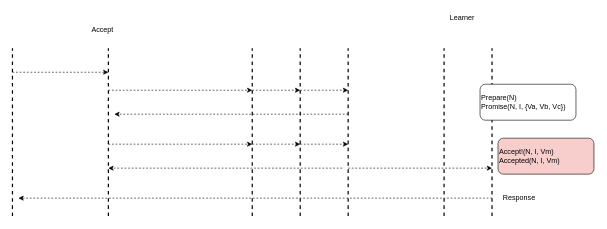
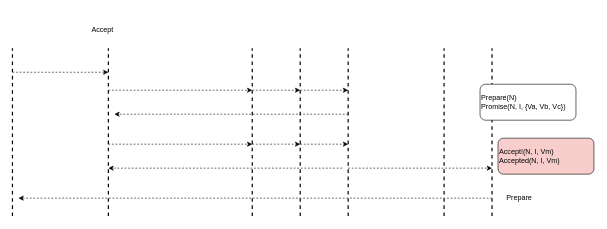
- <mxCell id="24" value="Learner" style="text;html=1;align=center;verticalAlign=middle;resizable=0;points=[];autosize=1;strokeColor=none;" vertex="1" parent="1"><mxGeometry x="740" y="20" width="60" height="20" as="geometry" /></mxCell>
- <mxCell id="22" value="Response" style="text;html=1;align=center;verticalAlign=middle;resizable=0;points=[];autosize=1;strokeColor=none;" parent="1" vertex="1"><mxGeometry x="830" y="320" width="70" height="20" as="geometry" /></mxCell>
+ <mxCell id="22" value="Prepare" style="text;html=1;align=center;verticalAlign=middle;resizable=0;points=[];autosize=1;strokeColor=none;" parent="1" vertex="1"><mxGeometry x="830" y="320" width="70" height="20" as="geometry" /></mxCell>
